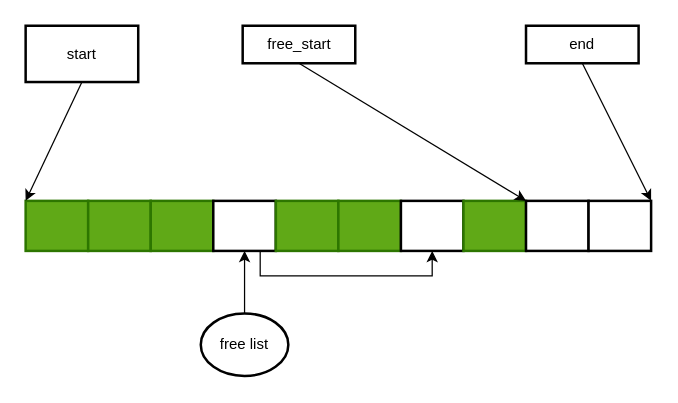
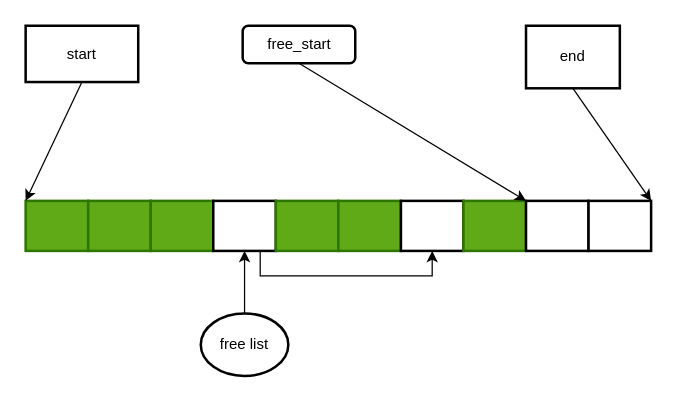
- <mxCell id="16" value="free_start" style="rounded=0;whiteSpace=wrap;html=1;strokeWidth=2;" vertex="1" parent="1"><mxGeometry x="193.5" y="20" width="90" height="30" as="geometry" /></mxCell>
+ <mxCell id="16" value="free_start" style="whiteSpace=wrap;html=1;strokeWidth=2;rounded=1;" vertex="1" parent="1"><mxGeometry x="193.5" y="20" width="90" height="30" as="geometry" /></mxCell>
- <mxCell id="15" value="end" style="rounded=0;whiteSpace=wrap;html=1;strokeWidth=2;" vertex="1" parent="1"><mxGeometry x="420" y="20" width="90" height="30" as="geometry" /></mxCell>
+ <mxCell id="15" value="end" style="rounded=0;whiteSpace=wrap;html=1;strokeWidth=2;" vertex="1" parent="1"><mxGeometry x="420" y="20" width="75" height="50" as="geometry" /></mxCell>
